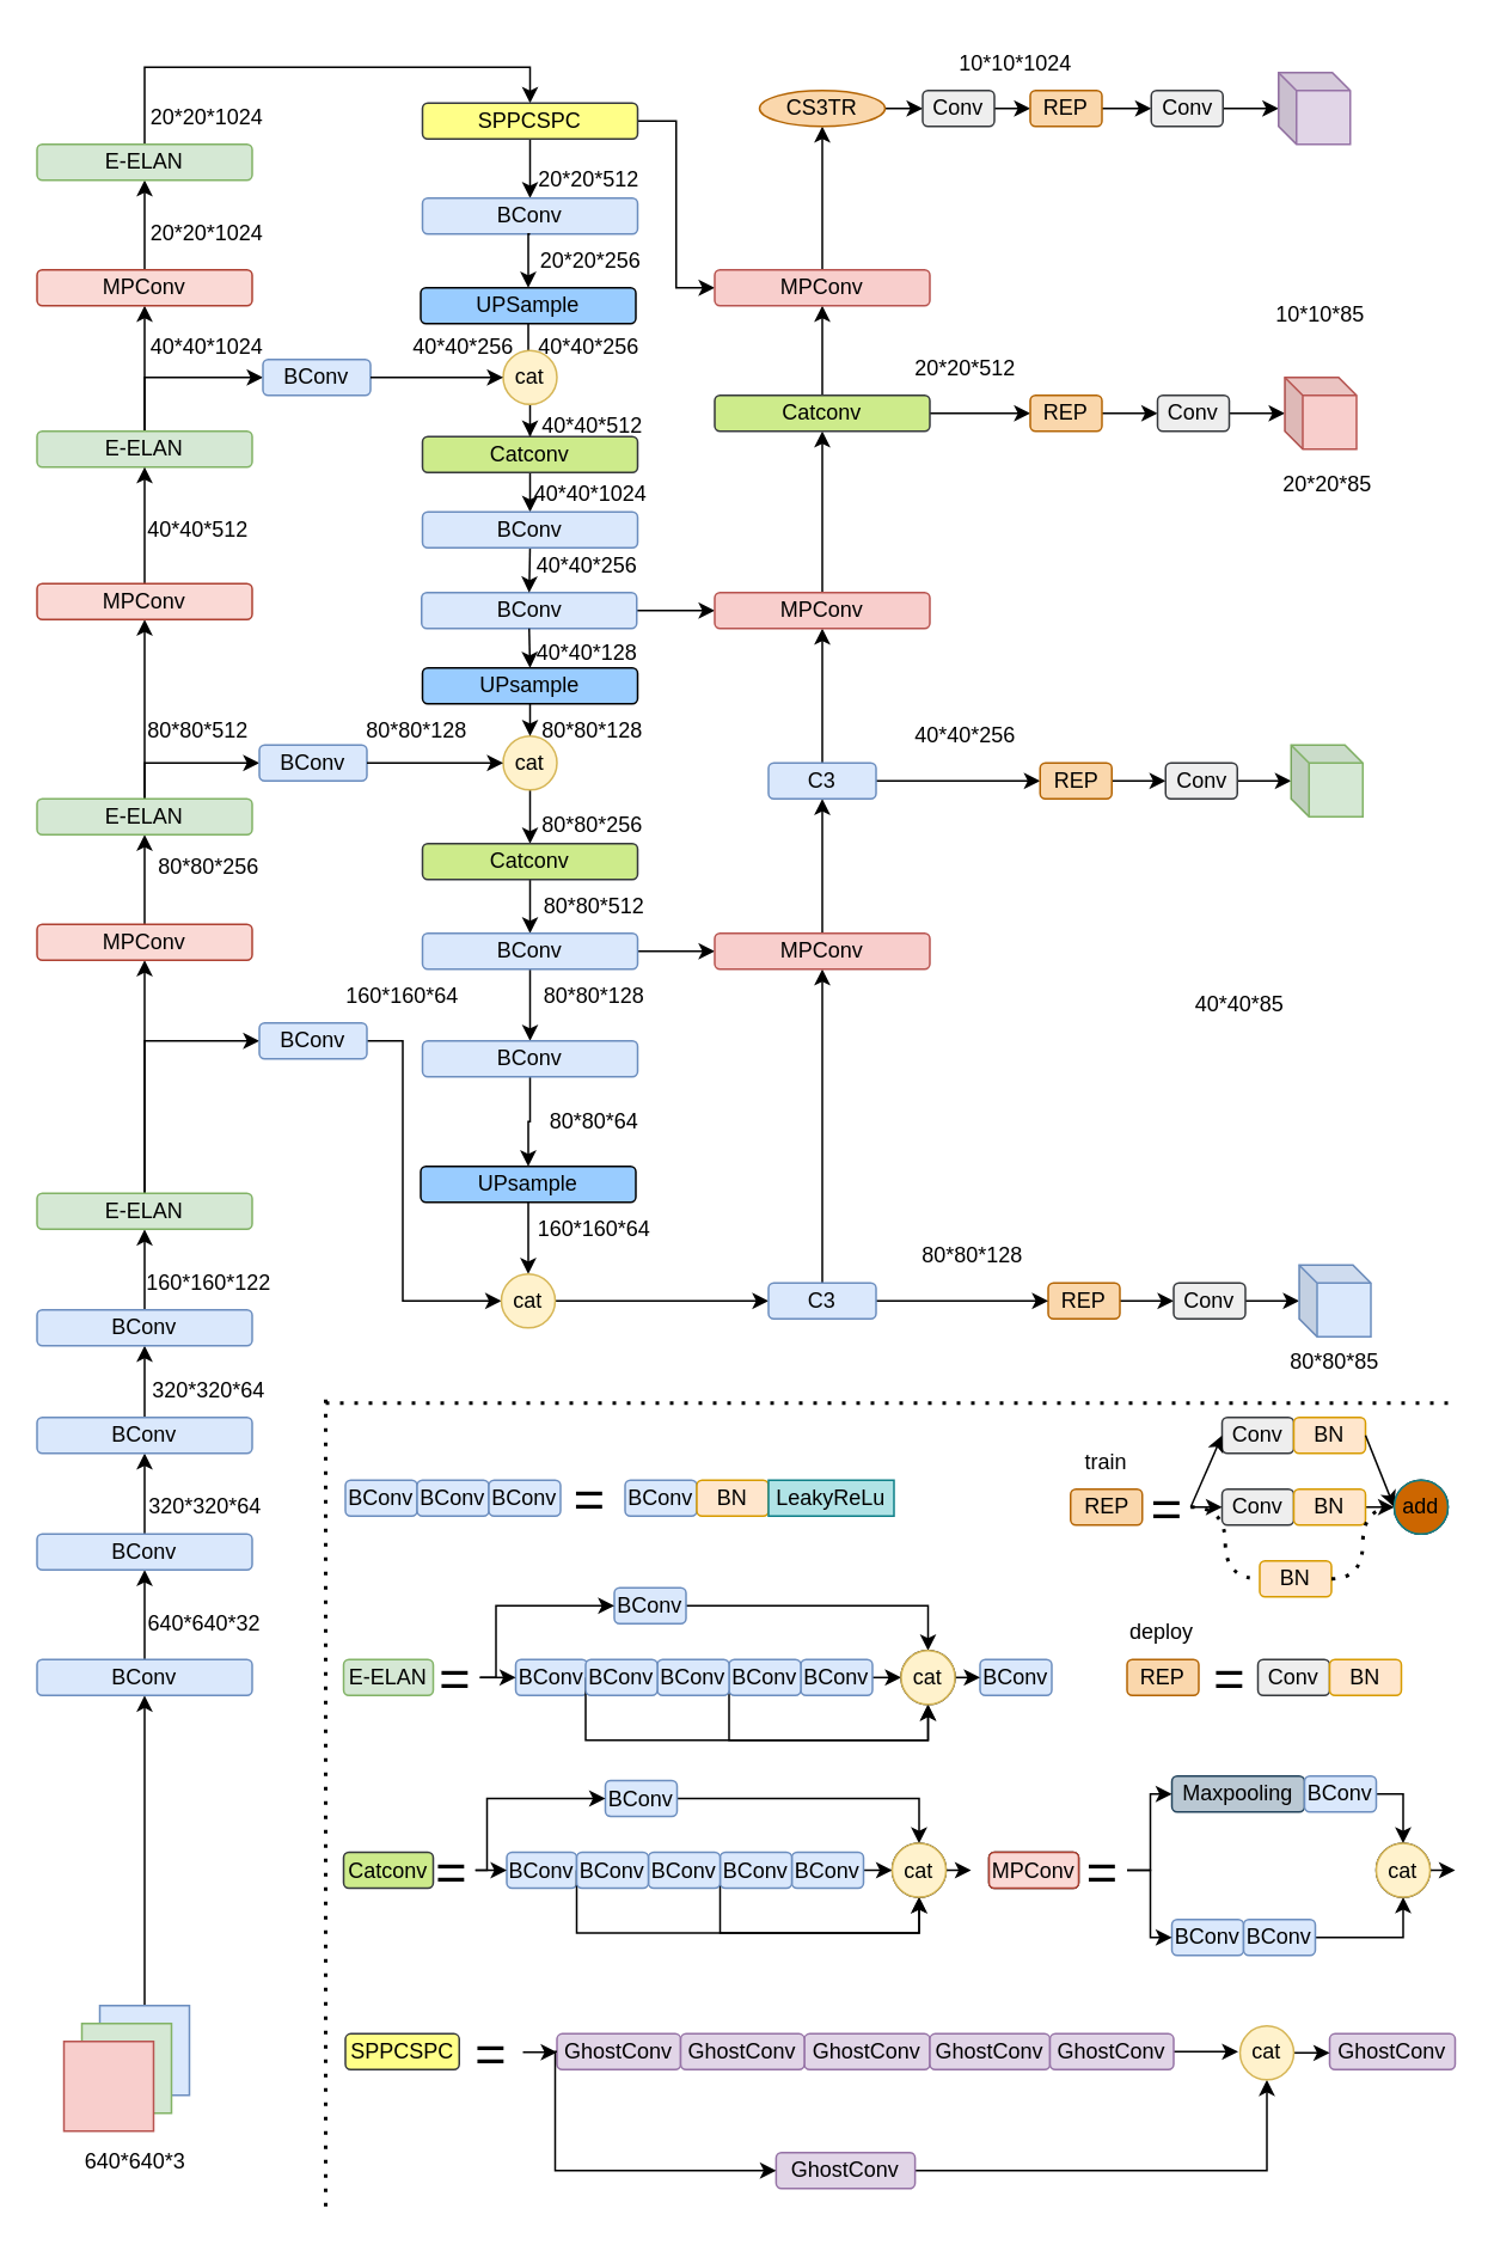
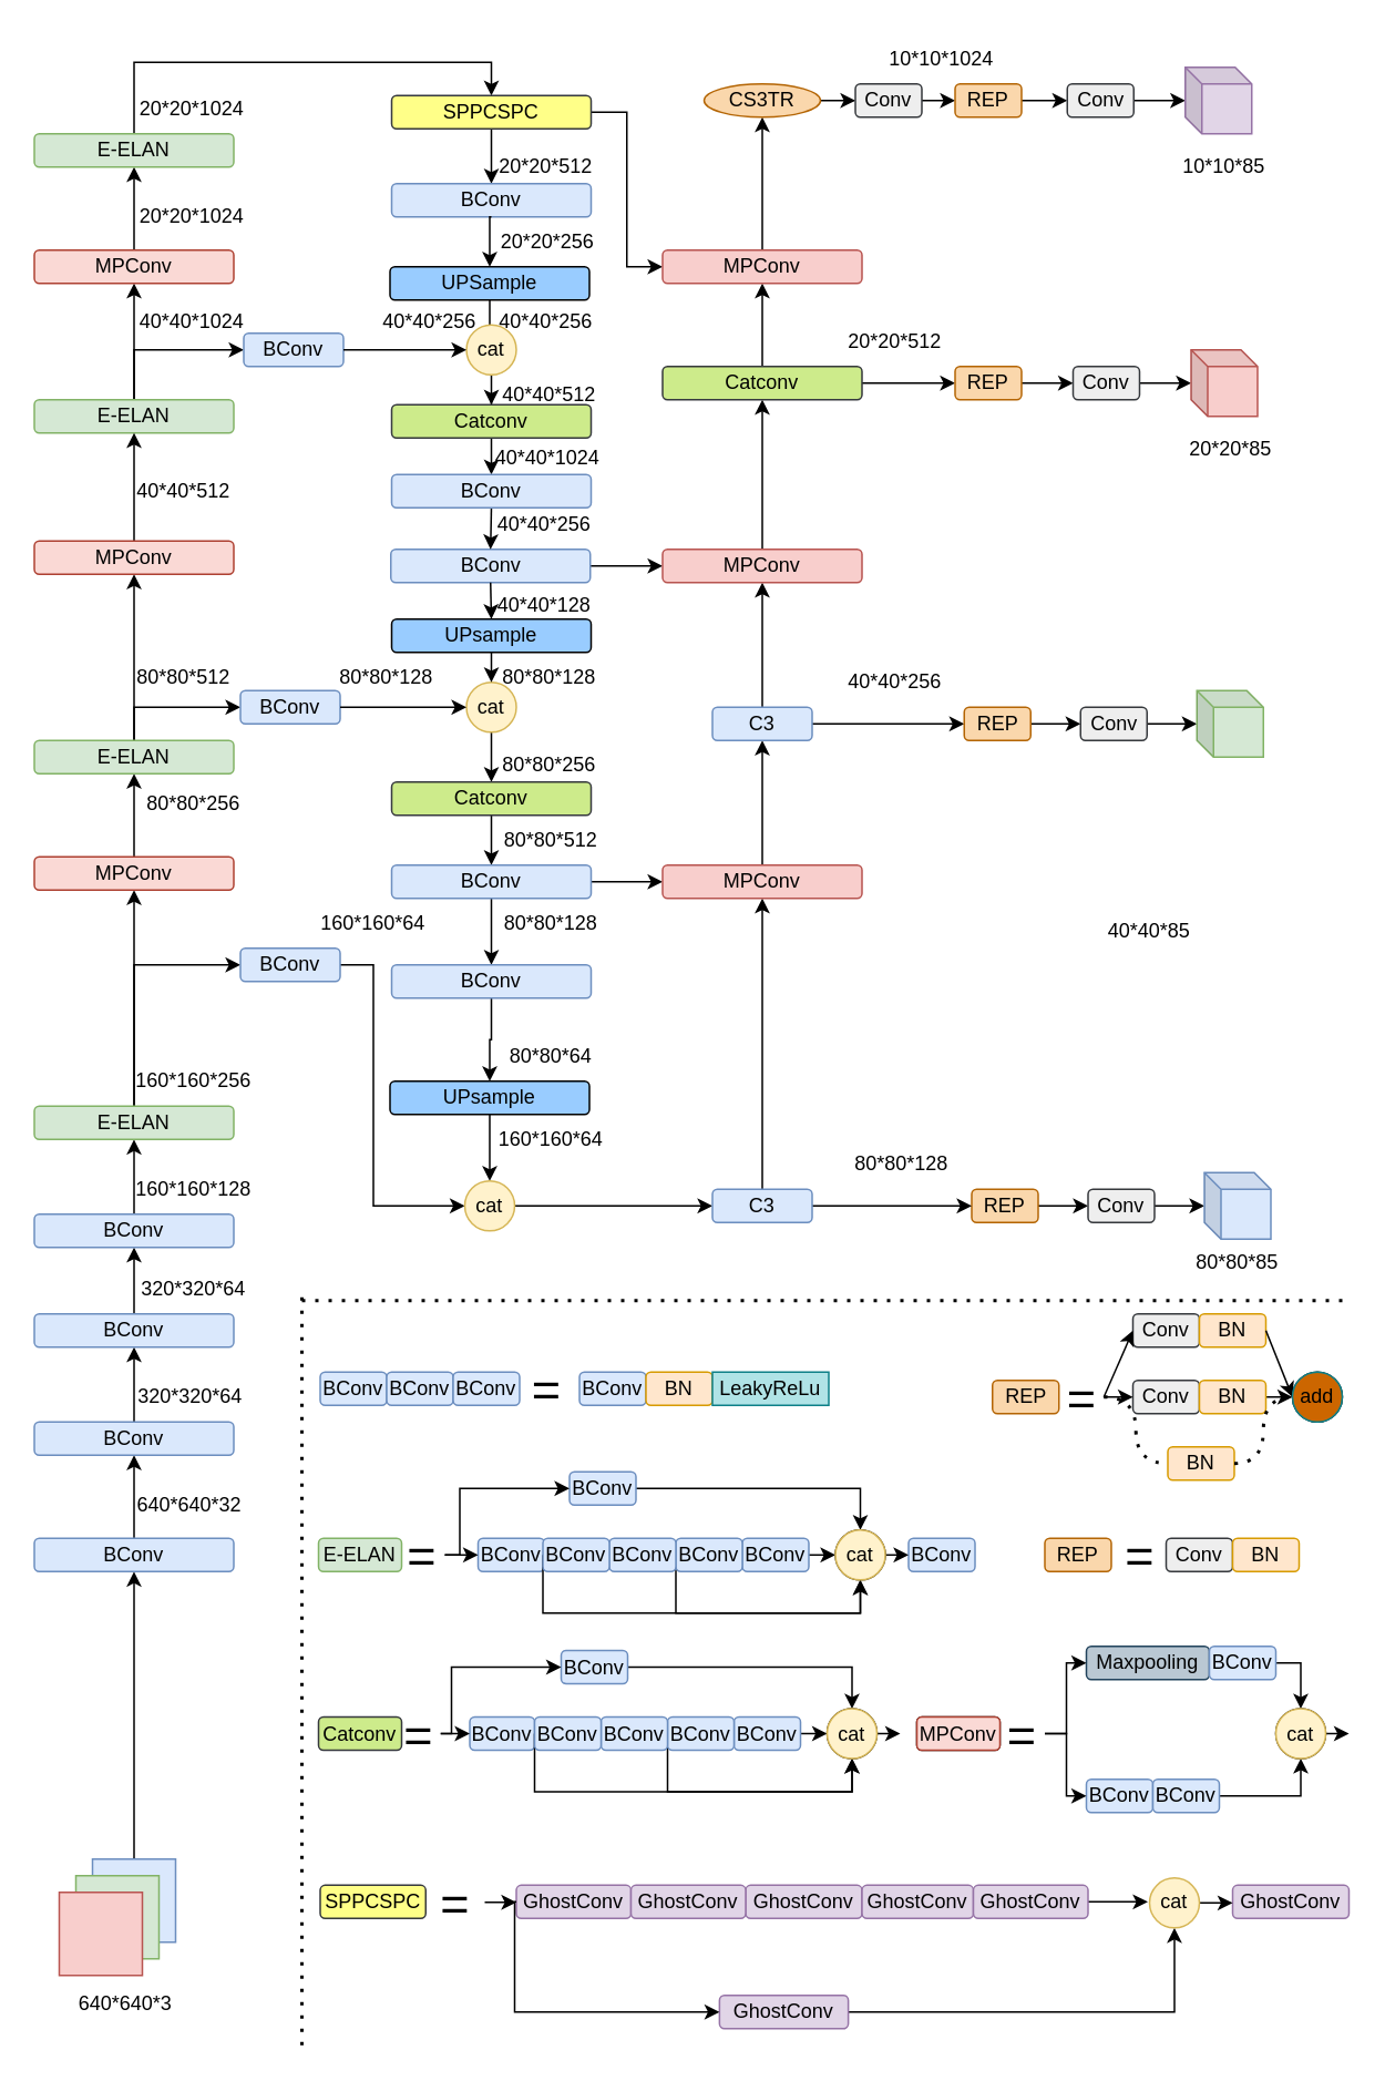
- <mxCell id="232" value="10*10*85" style="text;html=1;strokeColor=none;fillColor=none;align=center;verticalAlign=middle;whiteSpace=wrap;rounded=0;strokeWidth=1;fontSize=12;" parent="1" vertex="1"><mxGeometry x="708" y="160" width="56" height="30" as="geometry" /></mxCell>
+ <mxCell id="232" value="10*10*85" style="text;html=1;strokeColor=none;fillColor=none;align=center;verticalAlign=middle;whiteSpace=wrap;rounded=0;strokeWidth=1;fontSize=12;" parent="1" vertex="1"><mxGeometry x="708" y="85" width="56" height="30" as="geometry" /></mxCell>
- <mxCell id="182" value="80*80*64" style="text;html=1;strokeColor=none;fillColor=none;align=center;verticalAlign=middle;whiteSpace=wrap;rounded=0;strokeWidth=1;fontSize=12;" parent="1" vertex="1"><mxGeometry x="303" y="610" width="56" height="30" as="geometry" /></mxCell>
+ <mxCell id="182" value="80*80*64" style="text;html=1;strokeColor=none;fillColor=none;align=center;verticalAlign=middle;whiteSpace=wrap;rounded=0;strokeWidth=1;fontSize=12;" parent="1" vertex="1"><mxGeometry x="303" y="620" width="56" height="30" as="geometry" /></mxCell>
+ <mxCell id="145" value="160*160*256" style="text;html=1;strokeColor=none;fillColor=none;align=center;verticalAlign=middle;whiteSpace=wrap;rounded=0;strokeWidth=1;fontSize=12;" parent="1" vertex="1"><mxGeometry x="86" y="635" width="60" height="30" as="geometry" /></mxCell>
- <mxCell id="144" value="160*160*122" style="text;html=1;strokeColor=none;fillColor=none;align=center;verticalAlign=middle;whiteSpace=wrap;rounded=0;strokeWidth=1;fontSize=12;" parent="1" vertex="1"><mxGeometry x="86" y="700" width="60" height="30" as="geometry" /></mxCell>
+ <mxCell id="144" value="160*160*128" style="text;html=1;strokeColor=none;fillColor=none;align=center;verticalAlign=middle;whiteSpace=wrap;rounded=0;strokeWidth=1;fontSize=12;" parent="1" vertex="1"><mxGeometry x="86" y="700" width="60" height="30" as="geometry" /></mxCell>
- <mxCell id="129" value="train" style="text;html=1;strokeColor=none;fillColor=none;align=center;verticalAlign=middle;whiteSpace=wrap;rounded=0;strokeWidth=1;fontSize=12;" parent="1" vertex="1"><mxGeometry x="596.5" y="800" width="39" height="30" as="geometry" /></mxCell>
- <mxCell id="124" value="deploy" style="text;html=1;strokeColor=none;fillColor=none;align=center;verticalAlign=middle;whiteSpace=wrap;rounded=0;strokeWidth=1;fontSize=12;" parent="1" vertex="1"><mxGeometry x="628" y="895.03" width="39" height="30" as="geometry" /></mxCell>
